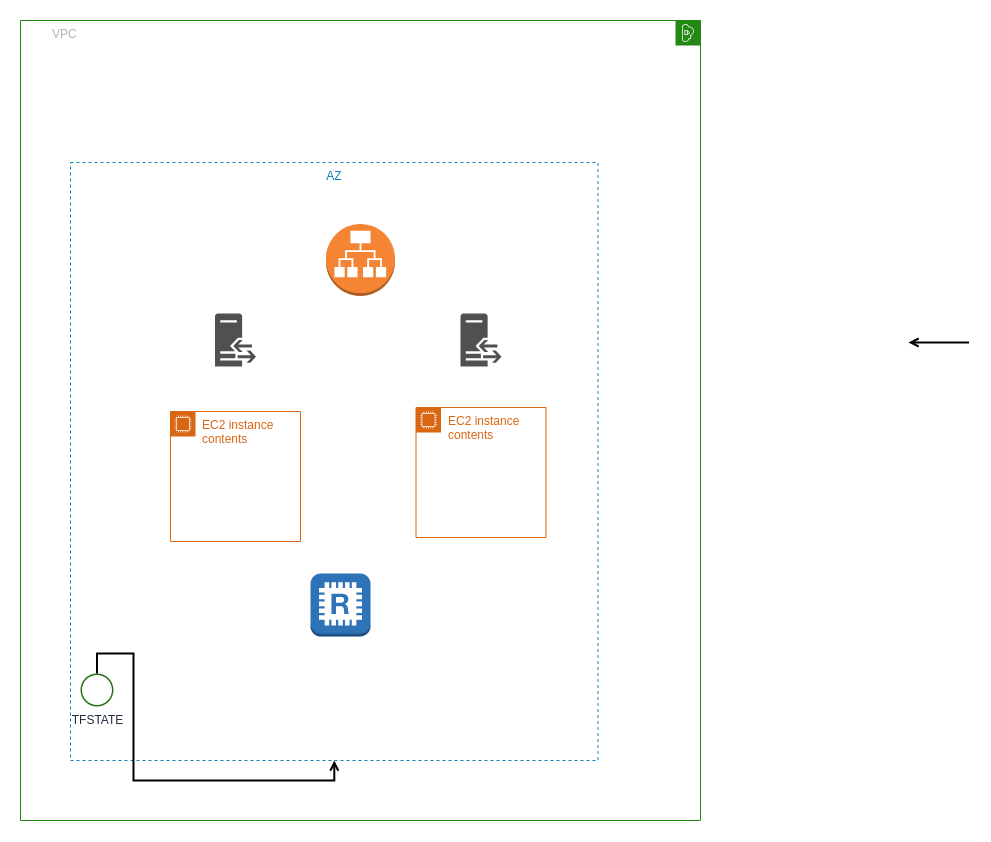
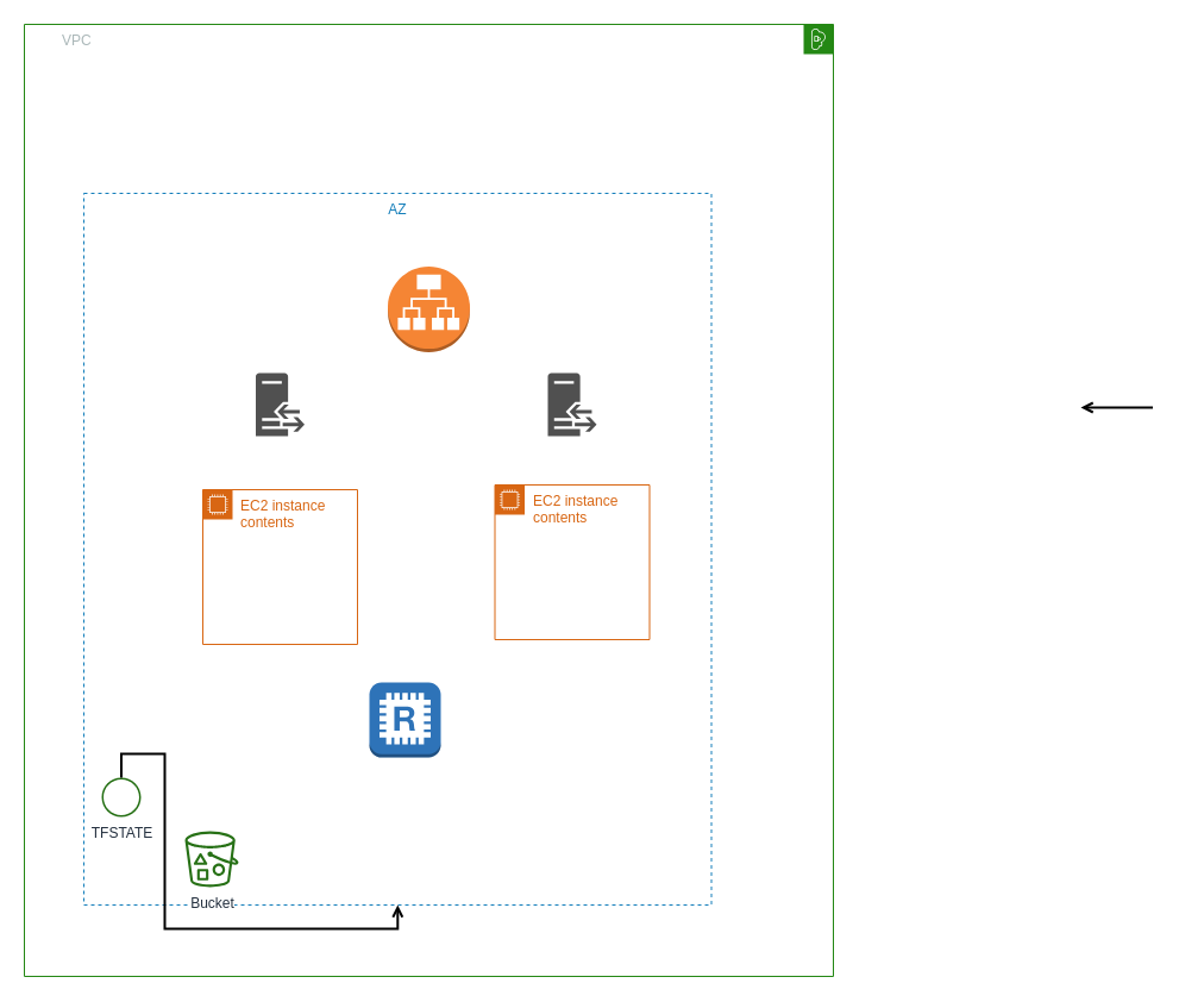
- <mxCell id="5" value="TFSTATE" style="outlineConnect=0;fontColor=#232F3E;gradientColor=none;fillColor=#277116;strokeColor=none;dashed=0;verticalLabelPosition=bottom;verticalAlign=top;align=center;html=1;fontSize=12;fontStyle=0;aspect=fixed;pointerEvents=1;shape=mxgraph.aws4.object;labelBackgroundColor=#ffffff;" parent="3" vertex="1"><mxGeometry x="60" y="653" width="33" height="33" as="geometry" /></mxCell>
+ <mxCell id="5" value="TFSTATE" style="outlineConnect=0;fontColor=#232F3E;gradientColor=none;fillColor=#277116;strokeColor=none;dashed=0;verticalLabelPosition=bottom;verticalAlign=top;align=center;html=1;fontSize=12;fontStyle=0;aspect=fixed;pointerEvents=1;shape=mxgraph.aws4.object;labelBackgroundColor=#ffffff;" parent="3" vertex="1"><mxGeometry x="65" y="633" width="33" height="33" as="geometry" /></mxCell>
+ <mxCell id="6" value="Bucket" style="outlineConnect=0;fontColor=#232F3E;gradientColor=none;fillColor=#277116;strokeColor=none;dashed=0;verticalLabelPosition=bottom;verticalAlign=top;align=center;html=1;fontSize=12;fontStyle=0;aspect=fixed;pointerEvents=1;shape=mxgraph.aws4.bucket_with_objects;labelBackgroundColor=#ffffff;" parent="3" vertex="1"><mxGeometry x="135" y="678.1" width="45" height="46.8" as="geometry" /></mxCell>
